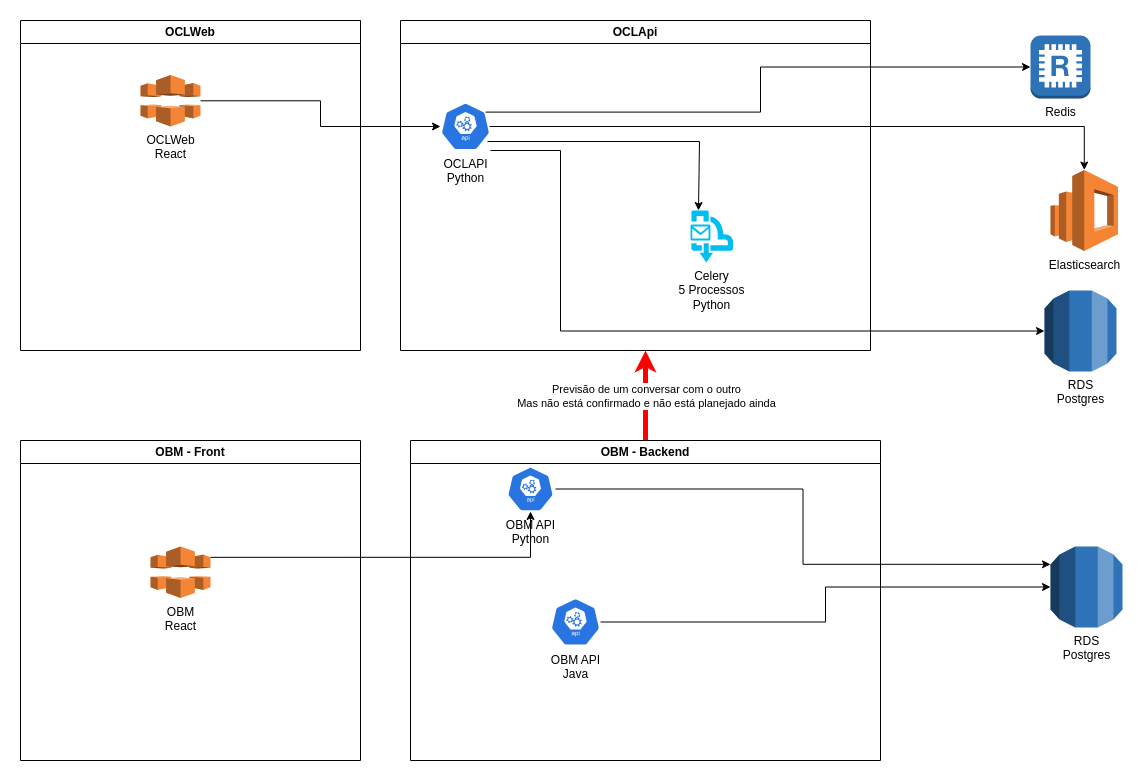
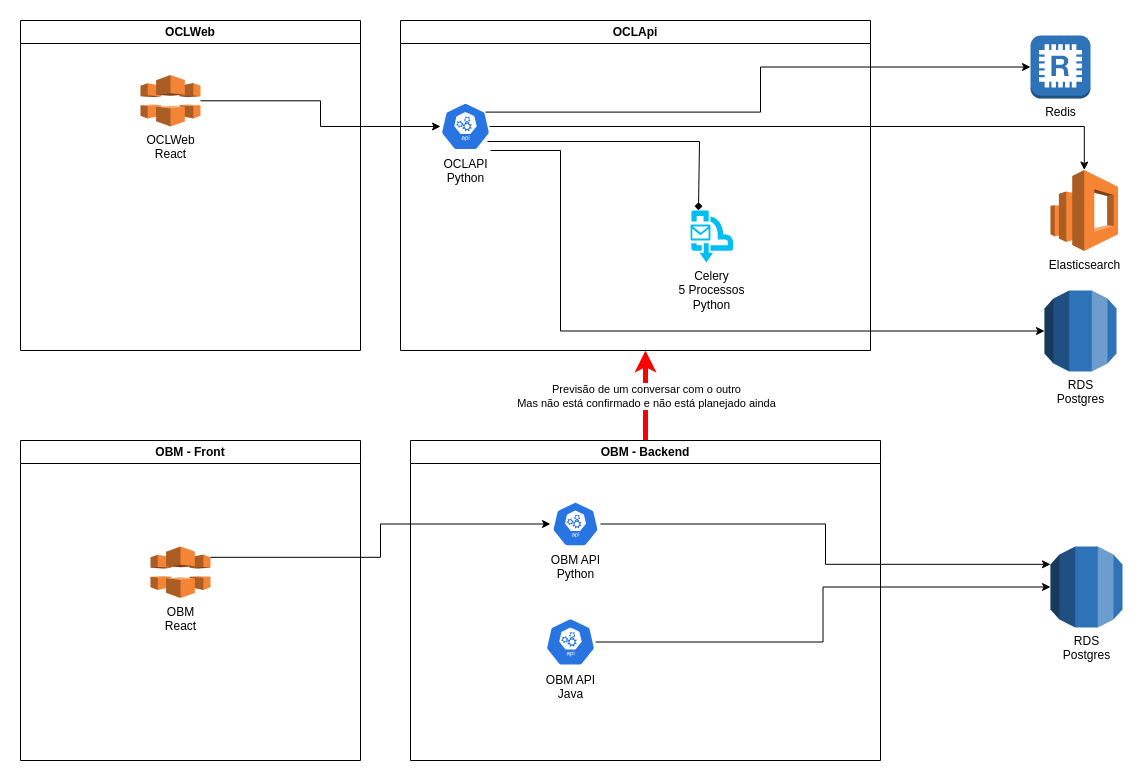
- <mxCell id="5" style="edgeStyle=orthogonalEdgeStyle;rounded=0;orthogonalLoop=1;jettySize=auto;html=1;entryX=0.188;entryY=0;entryDx=0;entryDy=0;entryPerimeter=0;exitX=0.94;exitY=0.813;exitDx=0;exitDy=0;exitPerimeter=0;" parent="4" source="6" target="7" edge="1"><mxGeometry relative="1" as="geometry"><Array as="points"><mxPoint x="299" y="121" /></Array></mxGeometry></mxCell>
+ <mxCell id="5" style="edgeStyle=orthogonalEdgeStyle;rounded=0;orthogonalLoop=1;jettySize=auto;html=1;entryX=0.188;entryY=0;entryDx=0;entryDy=0;entryPerimeter=0;exitX=0.94;exitY=0.813;exitDx=0;exitDy=0;exitPerimeter=0;endArrow=diamond;" parent="4" source="6" target="7" edge="1"><mxGeometry relative="1" as="geometry"><Array as="points"><mxPoint x="299" y="121" /></Array></mxGeometry></mxCell>
- <mxCell id="12" value="OBM API&lt;br&gt;Python" style="sketch=0;html=1;dashed=0;whitespace=wrap;fillColor=#2875E2;strokeColor=#ffffff;points=[[0.005,0.63,0],[0.1,0.2,0],[0.9,0.2,0],[0.5,0,0],[0.995,0.63,0],[0.72,0.99,0],[0.5,1,0],[0.28,0.99,0]];verticalLabelPosition=bottom;align=center;verticalAlign=top;shape=mxgraph.kubernetes.icon;prIcon=api" parent="11" vertex="1"><mxGeometry x="95" y="26" width="50" height="45" as="geometry" /></mxCell>
+ <mxCell id="12" value="OBM API&lt;br&gt;Python" style="sketch=0;html=1;dashed=0;whitespace=wrap;fillColor=#2875E2;strokeColor=#ffffff;points=[[0.005,0.63,0],[0.1,0.2,0],[0.9,0.2,0],[0.5,0,0],[0.995,0.63,0],[0.72,0.99,0],[0.5,1,0],[0.28,0.99,0]];verticalLabelPosition=bottom;align=center;verticalAlign=top;shape=mxgraph.kubernetes.icon;prIcon=api" parent="11" vertex="1"><mxGeometry x="140" y="61" width="50" height="45" as="geometry" /></mxCell>
- <mxCell id="13" value="OBM API&lt;br&gt;Java" style="sketch=0;html=1;dashed=0;whitespace=wrap;fillColor=#2875E2;strokeColor=#ffffff;points=[[0.005,0.63,0],[0.1,0.2,0],[0.9,0.2,0],[0.5,0,0],[0.995,0.63,0],[0.72,0.99,0],[0.5,1,0],[0.28,0.99,0]];verticalLabelPosition=bottom;align=center;verticalAlign=top;shape=mxgraph.kubernetes.icon;prIcon=api" parent="11" vertex="1"><mxGeometry x="140" y="157.5" width="50" height="48" as="geometry" /></mxCell>
+ <mxCell id="13" value="OBM API&lt;br&gt;Java" style="sketch=0;html=1;dashed=0;whitespace=wrap;fillColor=#2875E2;strokeColor=#ffffff;points=[[0.005,0.63,0],[0.1,0.2,0],[0.9,0.2,0],[0.5,0,0],[0.995,0.63,0],[0.72,0.99,0],[0.5,1,0],[0.28,0.99,0]];verticalLabelPosition=bottom;align=center;verticalAlign=top;shape=mxgraph.kubernetes.icon;prIcon=api" parent="11" vertex="1"><mxGeometry x="135" y="177.5" width="50" height="48" as="geometry" /></mxCell>
